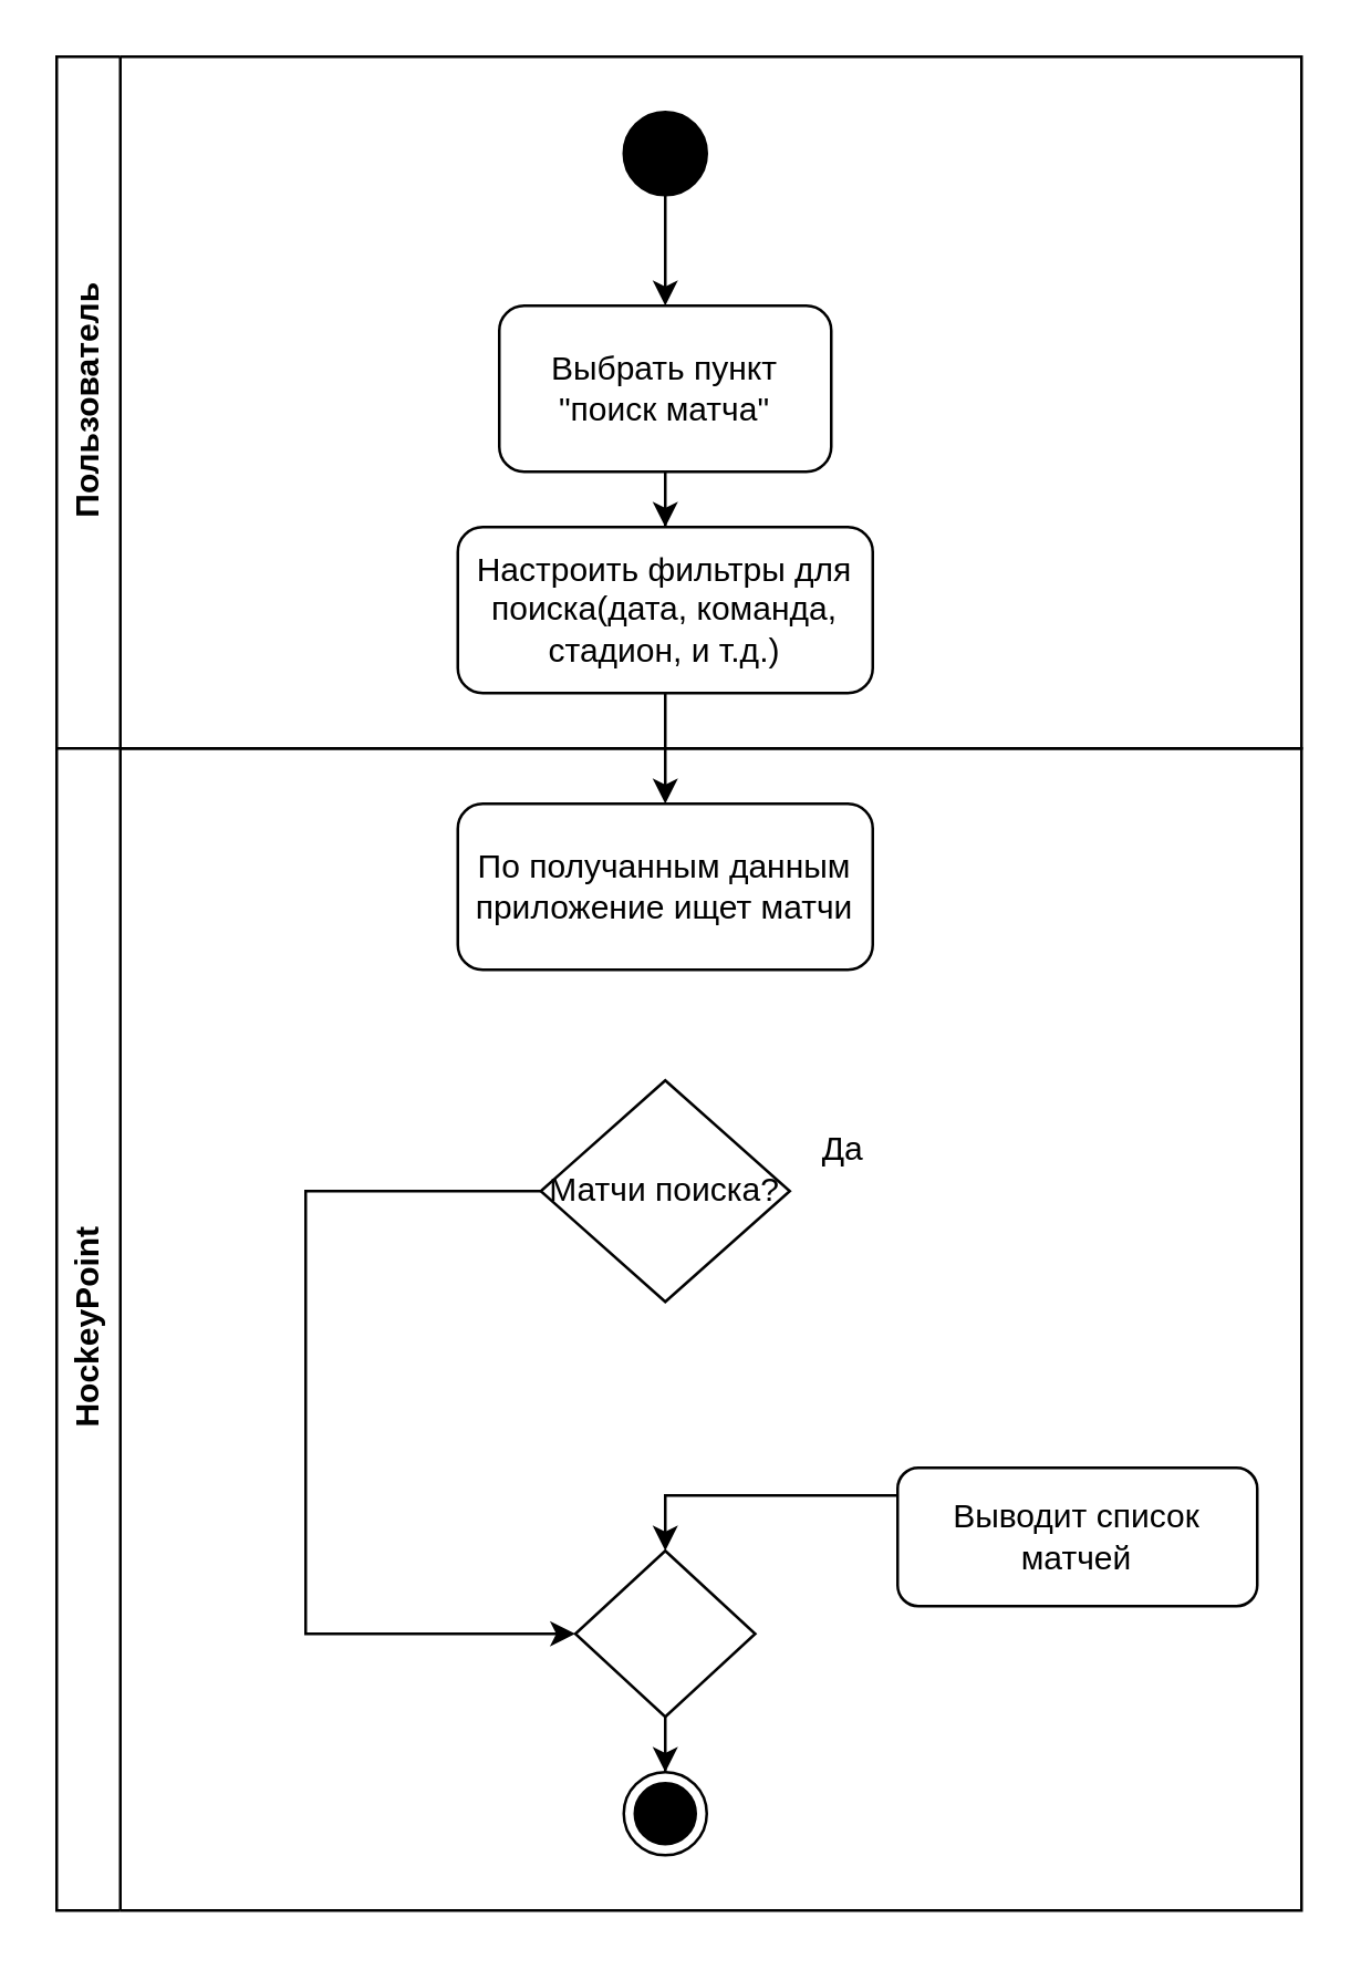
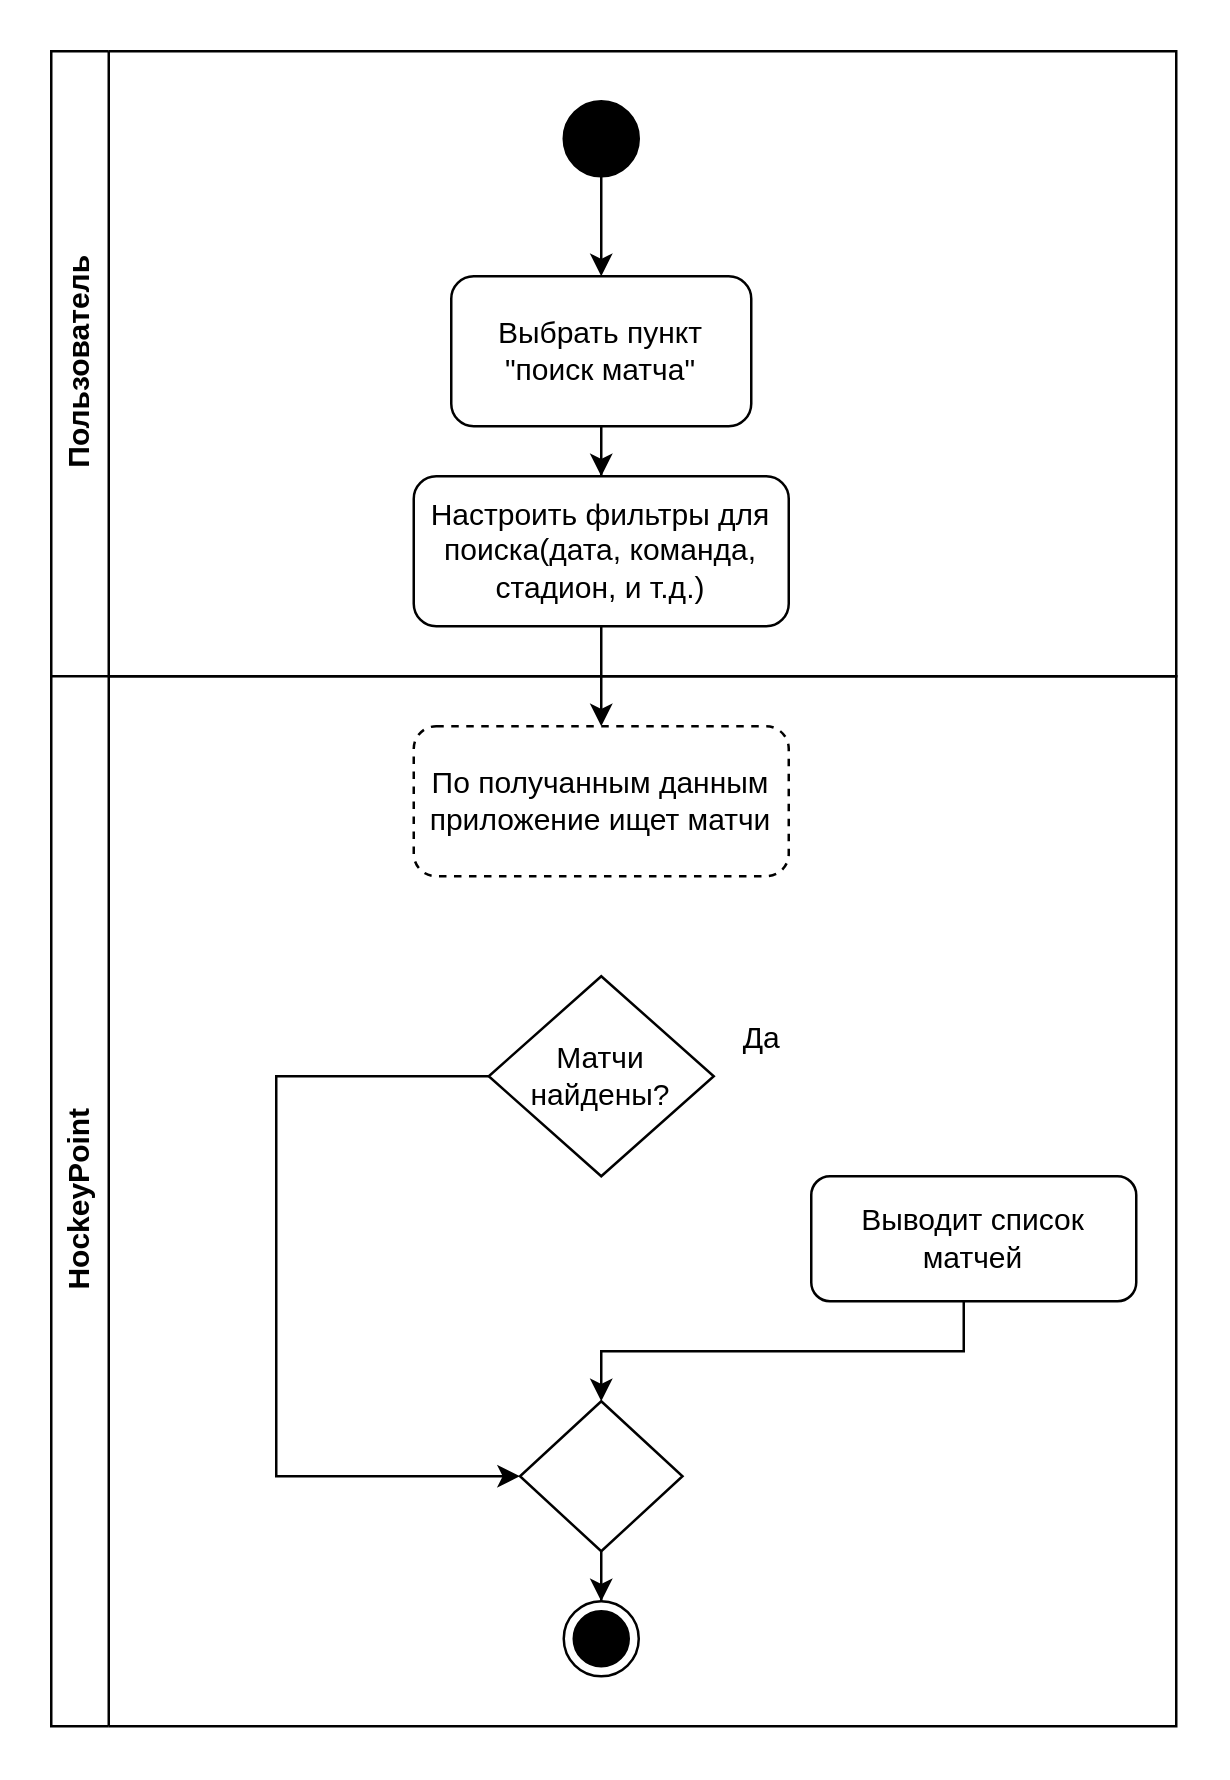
- <mxCell id="10" value="По получанным данным приложение ищет матчи" style="rounded=1;whiteSpace=wrap;html=1;" vertex="1" parent="9"><mxGeometry x="145" y="20" width="150" height="60" as="geometry" /></mxCell>
+ <mxCell id="10" value="По получанным данным приложение ищет матчи" style="rounded=1;whiteSpace=wrap;html=1;dashed=1;" vertex="1" parent="9"><mxGeometry x="145" y="20" width="150" height="60" as="geometry" /></mxCell>
- <mxCell id="13" value="Матчи поиска?" style="rhombus;whiteSpace=wrap;html=1;" vertex="1" parent="9"><mxGeometry x="175" y="120" width="90" height="80" as="geometry" /></mxCell>
+ <mxCell id="13" value="Матчи найдены?" style="rhombus;whiteSpace=wrap;html=1;" vertex="1" parent="9"><mxGeometry x="175" y="120" width="90" height="80" as="geometry" /></mxCell>
- <mxCell id="17" value="Выводит список матчей" style="rounded=1;whiteSpace=wrap;html=1;" vertex="1" parent="9"><mxGeometry x="304" y="260" width="130" height="50" as="geometry" /></mxCell>
+ <mxCell id="17" value="Выводит список матчей" style="rounded=1;whiteSpace=wrap;html=1;" vertex="1" parent="9"><mxGeometry x="304" y="200" width="130" height="50" as="geometry" /></mxCell>
